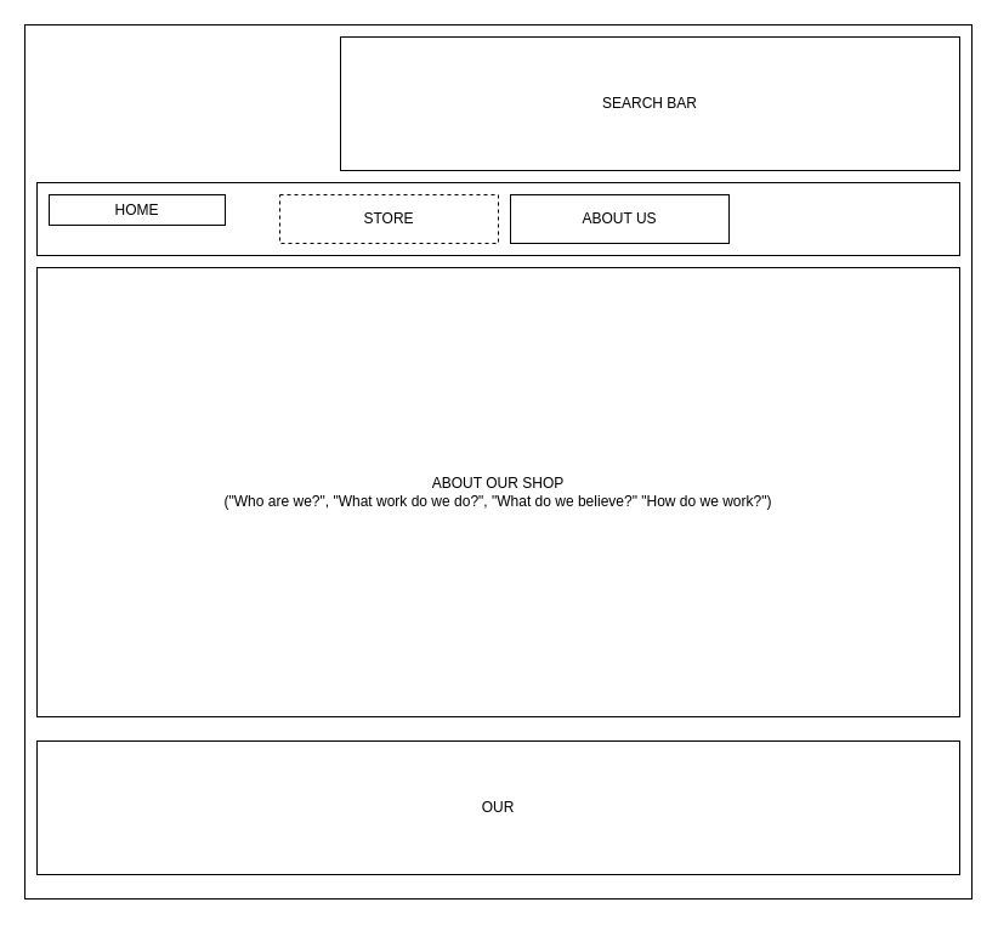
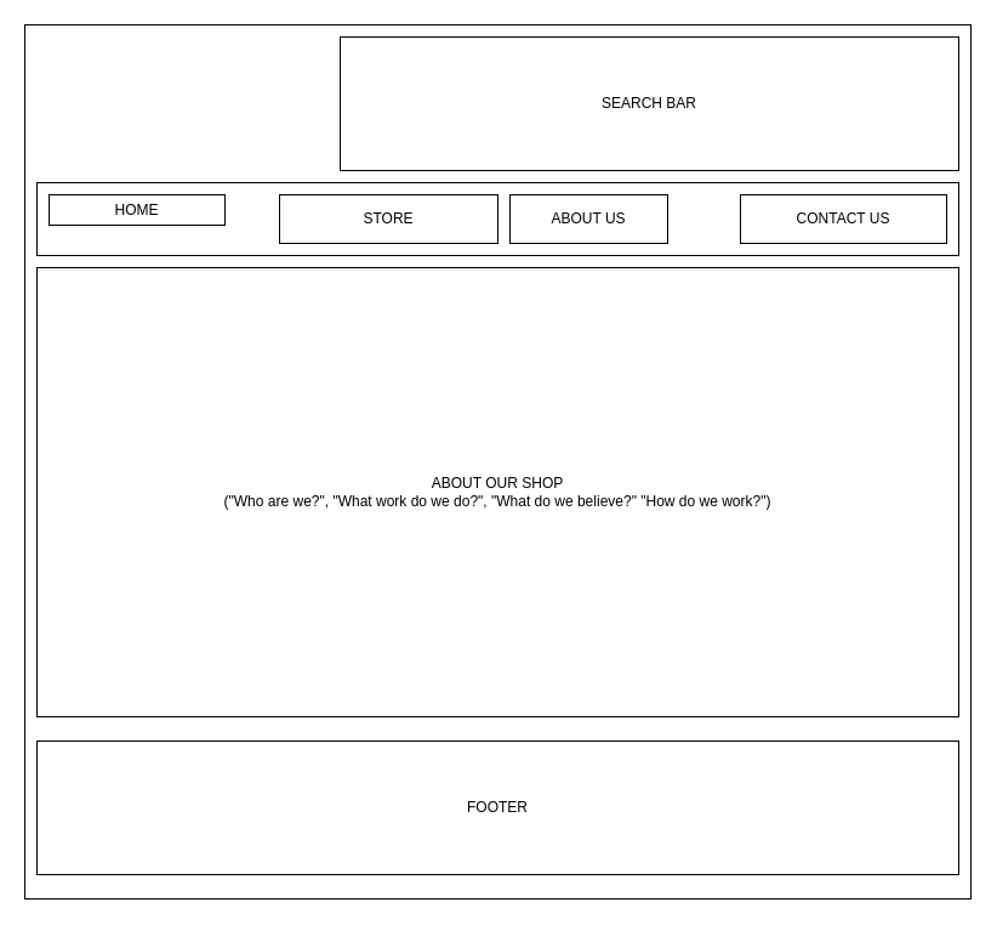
- <mxCell id="7" value="STORE" style="rounded=0;whiteSpace=wrap;html=1;dashed=1;" parent="1" vertex="1"><mxGeometry x="230" y="160" width="180" height="40" as="geometry" /></mxCell>
+ <mxCell id="7" value="STORE" style="rounded=0;whiteSpace=wrap;html=1;" parent="1" vertex="1"><mxGeometry x="230" y="160" width="180" height="40" as="geometry" /></mxCell>
- <mxCell id="9" value="ABOUT US" style="rounded=0;whiteSpace=wrap;html=1;" parent="1" vertex="1"><mxGeometry x="420" y="160" width="180" height="40" as="geometry" /></mxCell>
+ <mxCell id="9" value="ABOUT US" style="rounded=0;whiteSpace=wrap;html=1;" parent="1" vertex="1"><mxGeometry x="420" y="160" width="130" height="40" as="geometry" /></mxCell>
+ <mxCell id="8" value="CONTACT US" style="rounded=0;whiteSpace=wrap;html=1;" parent="1" vertex="1"><mxGeometry x="610" y="160" width="170" height="40" as="geometry" /></mxCell>
- <mxCell id="10" value="OUR" style="rounded=0;whiteSpace=wrap;html=1;" vertex="1" parent="1"><mxGeometry x="30" y="610" width="760" height="110" as="geometry" /></mxCell>
+ <mxCell id="10" value="FOOTER" style="rounded=0;whiteSpace=wrap;html=1;" vertex="1" parent="1"><mxGeometry x="30" y="610" width="760" height="110" as="geometry" /></mxCell>
